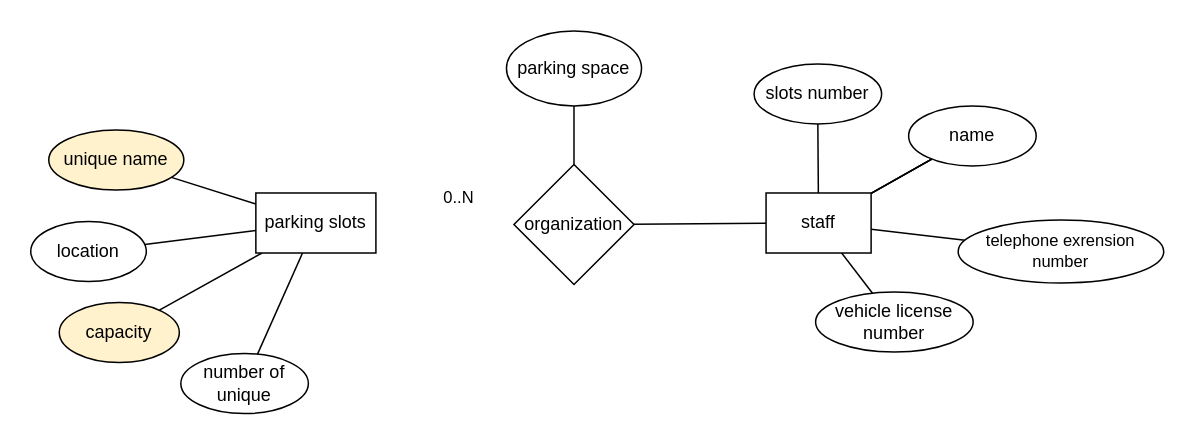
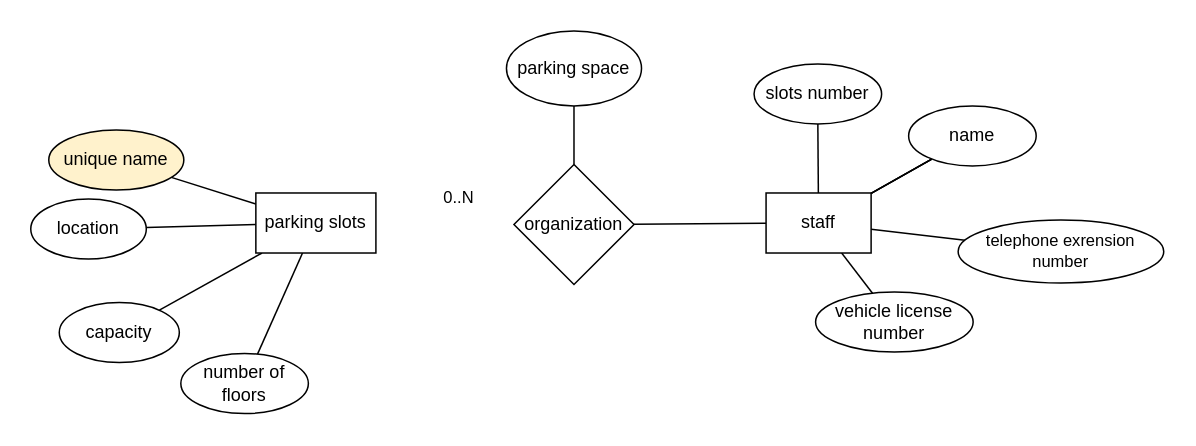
- <mxCell id="18" value="location" style="ellipse;whiteSpace=wrap;html=1;rounded=0;" vertex="1" parent="1"><mxGeometry x="20" y="147" width="77" height="40" as="geometry" /></mxCell>
+ <mxCell id="18" value="location" style="ellipse;whiteSpace=wrap;html=1;rounded=0;" vertex="1" parent="1"><mxGeometry x="20" y="132" width="77" height="40" as="geometry" /></mxCell>
- <mxCell id="19" value="capacity" style="ellipse;whiteSpace=wrap;html=1;rounded=0;fillColor=#fff2cc;" vertex="1" parent="1"><mxGeometry x="39" y="201" width="80" height="40" as="geometry" /></mxCell>
+ <mxCell id="19" value="capacity" style="ellipse;whiteSpace=wrap;html=1;rounded=0;" vertex="1" parent="1"><mxGeometry x="39" y="201" width="80" height="40" as="geometry" /></mxCell>
- <mxCell id="20" value="number of unique" style="ellipse;whiteSpace=wrap;html=1;rounded=0;" vertex="1" parent="1"><mxGeometry x="120" y="235" width="85" height="40" as="geometry" /></mxCell>
+ <mxCell id="20" value="number of floors" style="ellipse;whiteSpace=wrap;html=1;rounded=0;" vertex="1" parent="1"><mxGeometry x="120" y="235" width="85" height="40" as="geometry" /></mxCell>
